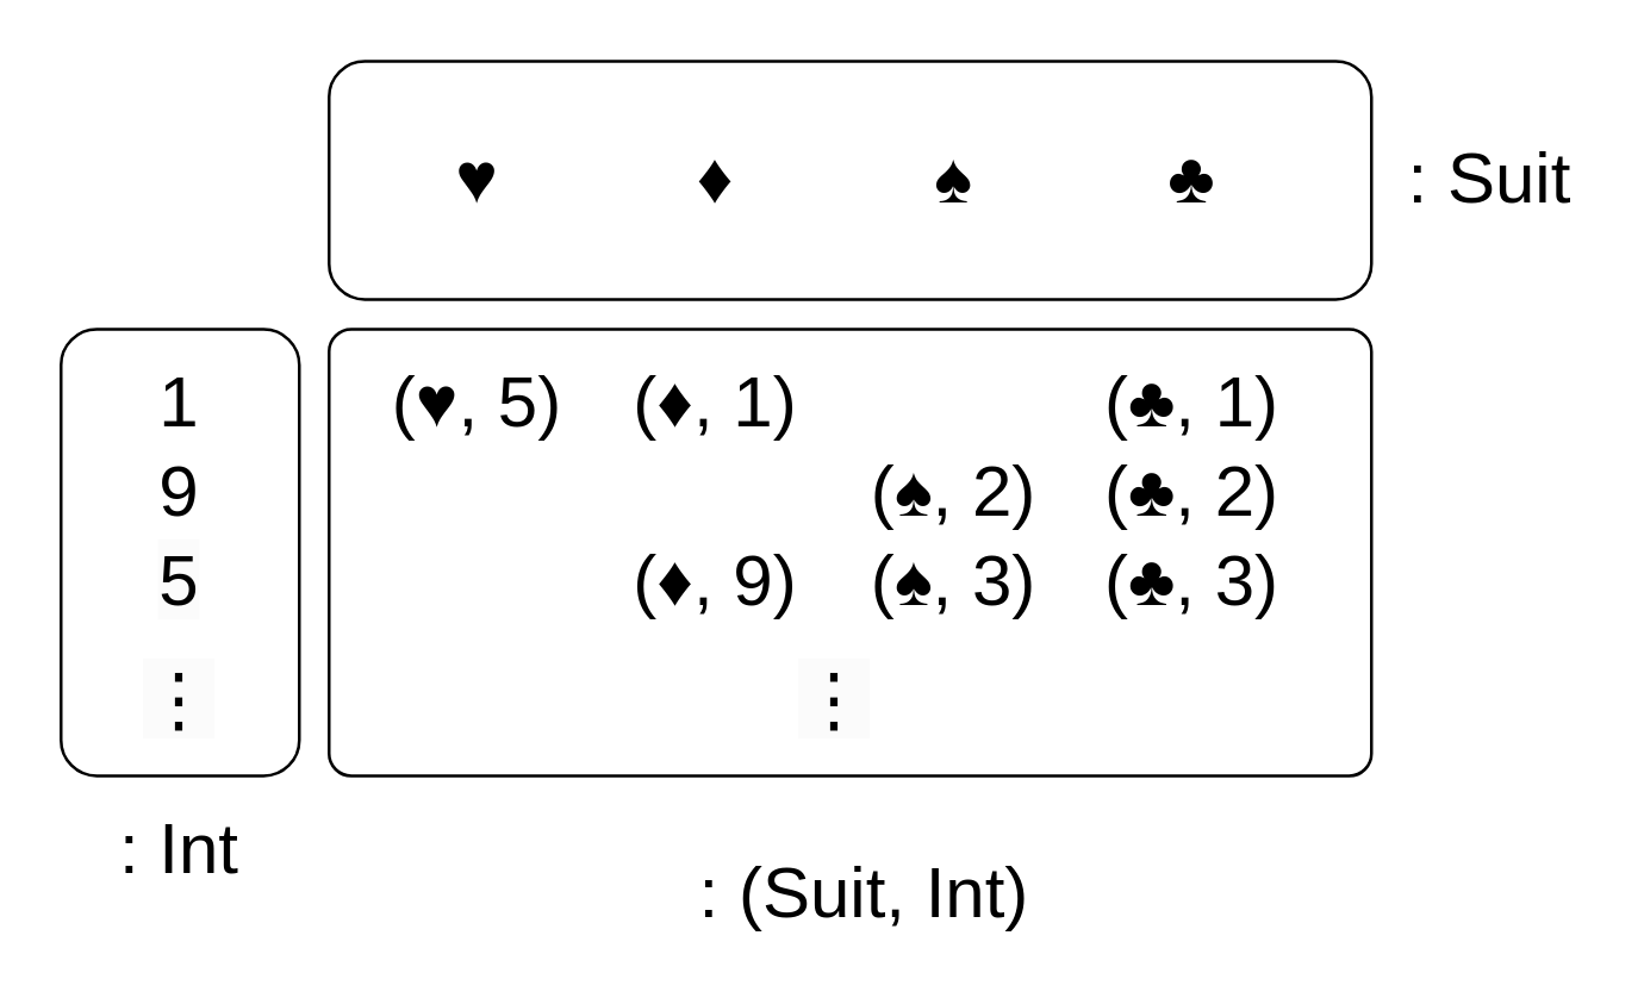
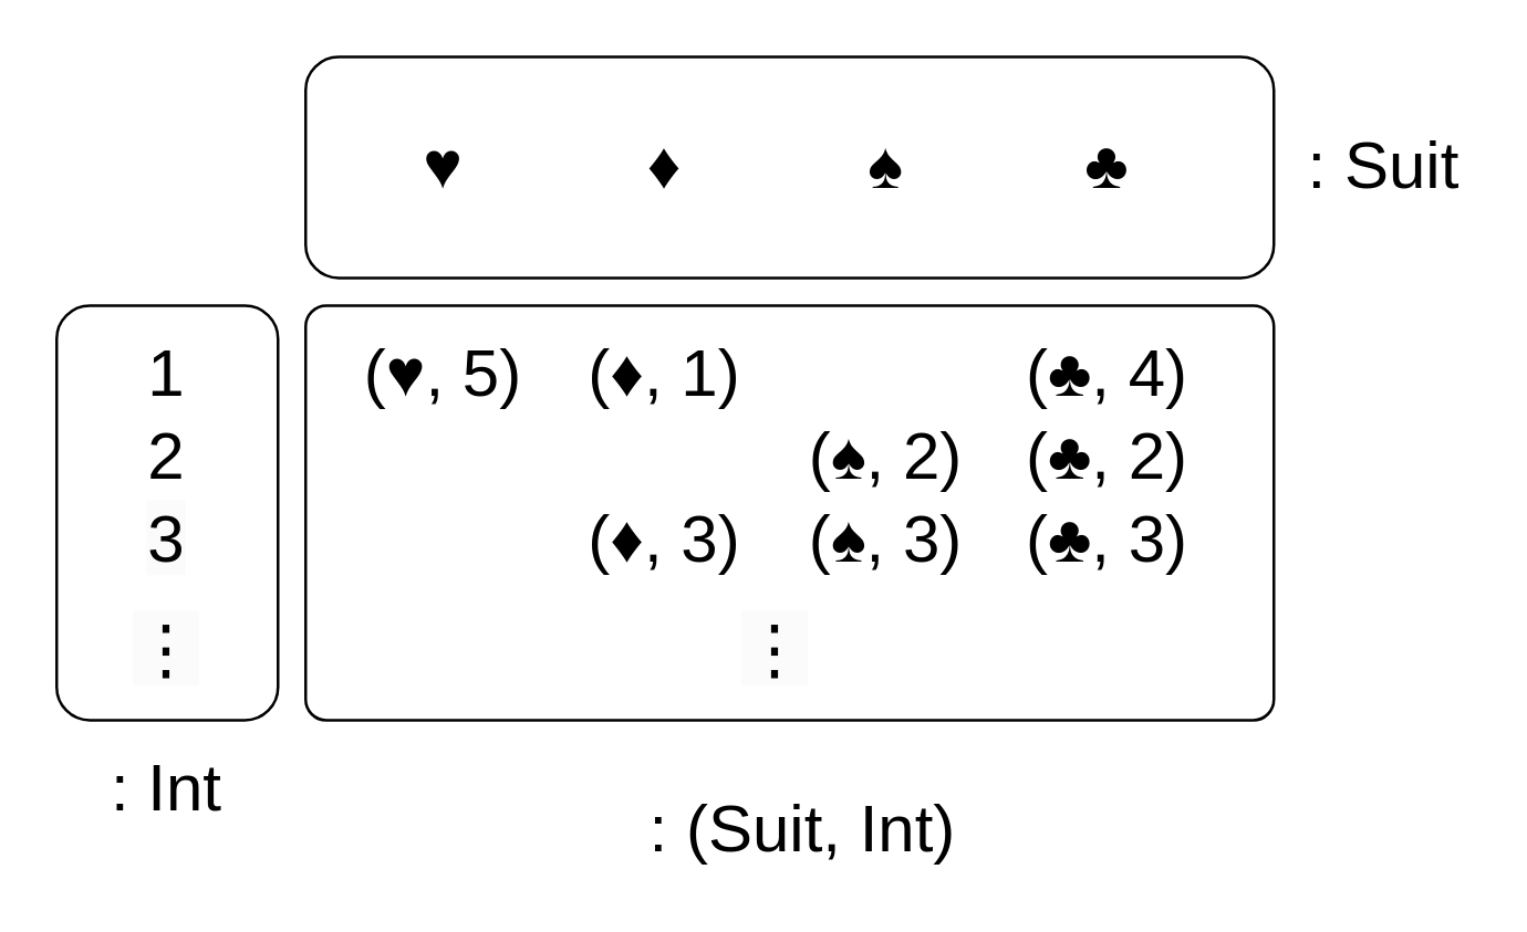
- <mxCell id="18" value="(♣️, 1)" style="text;html=1;strokeColor=none;fillColor=none;align=center;verticalAlign=middle;whiteSpace=wrap;rounded=0;fontSize=24;" vertex="1" parent="1"><mxGeometry x="360" y="120" width="80" height="30" as="geometry" /></mxCell>
+ <mxCell id="18" value="(♣️, 4)" style="text;html=1;strokeColor=none;fillColor=none;align=center;verticalAlign=middle;whiteSpace=wrap;rounded=0;fontSize=24;" vertex="1" parent="1"><mxGeometry x="360" y="120" width="80" height="30" as="geometry" /></mxCell>
- <mxCell id="10" value="9" style="text;html=1;strokeColor=none;fillColor=none;align=center;verticalAlign=middle;whiteSpace=wrap;rounded=0;fontSize=24;" vertex="1" parent="1"><mxGeometry x="30" y="150" width="60" height="30" as="geometry" /></mxCell>
+ <mxCell id="10" value="2" style="text;html=1;strokeColor=none;fillColor=none;align=center;verticalAlign=middle;whiteSpace=wrap;rounded=0;fontSize=24;" vertex="1" parent="1"><mxGeometry x="30" y="150" width="60" height="30" as="geometry" /></mxCell>
- <mxCell id="11" value="&lt;meta charset=&quot;utf-8&quot; style=&quot;font-size: 24px;&quot;&gt;&lt;span style=&quot;color: rgb(0, 0, 0); font-family: Helvetica; font-size: 24px; font-style: normal; font-variant-ligatures: normal; font-variant-caps: normal; font-weight: 400; letter-spacing: normal; orphans: 2; text-align: center; text-indent: 0px; text-transform: none; widows: 2; word-spacing: 0px; -webkit-text-stroke-width: 0px; background-color: rgb(251, 251, 251); text-decoration-thickness: initial; text-decoration-style: initial; text-decoration-color: initial; float: none; display: inline !important;&quot;&gt;5&lt;/span&gt;" style="text;html=1;strokeColor=none;fillColor=none;align=center;verticalAlign=middle;whiteSpace=wrap;rounded=0;fontSize=24;" vertex="1" parent="1"><mxGeometry x="30" y="180" width="60" height="30" as="geometry" /></mxCell>
+ <mxCell id="11" value="&lt;meta charset=&quot;utf-8&quot; style=&quot;font-size: 24px;&quot;&gt;&lt;span style=&quot;color: rgb(0, 0, 0); font-family: Helvetica; font-size: 24px; font-style: normal; font-variant-ligatures: normal; font-variant-caps: normal; font-weight: 400; letter-spacing: normal; orphans: 2; text-align: center; text-indent: 0px; text-transform: none; widows: 2; word-spacing: 0px; -webkit-text-stroke-width: 0px; background-color: rgb(251, 251, 251); text-decoration-thickness: initial; text-decoration-style: initial; text-decoration-color: initial; float: none; display: inline !important;&quot;&gt;3&lt;/span&gt;" style="text;html=1;strokeColor=none;fillColor=none;align=center;verticalAlign=middle;whiteSpace=wrap;rounded=0;fontSize=24;" vertex="1" parent="1"><mxGeometry x="30" y="180" width="60" height="30" as="geometry" /></mxCell>
- <mxCell id="15" value="(♦️, 9)" style="text;html=1;strokeColor=none;fillColor=none;align=center;verticalAlign=middle;whiteSpace=wrap;rounded=0;fontSize=24;" vertex="1" parent="1"><mxGeometry x="200" y="180" width="80" height="30" as="geometry" /></mxCell>
+ <mxCell id="15" value="(♦️, 3)" style="text;html=1;strokeColor=none;fillColor=none;align=center;verticalAlign=middle;whiteSpace=wrap;rounded=0;fontSize=24;" vertex="1" parent="1"><mxGeometry x="200" y="180" width="80" height="30" as="geometry" /></mxCell>
